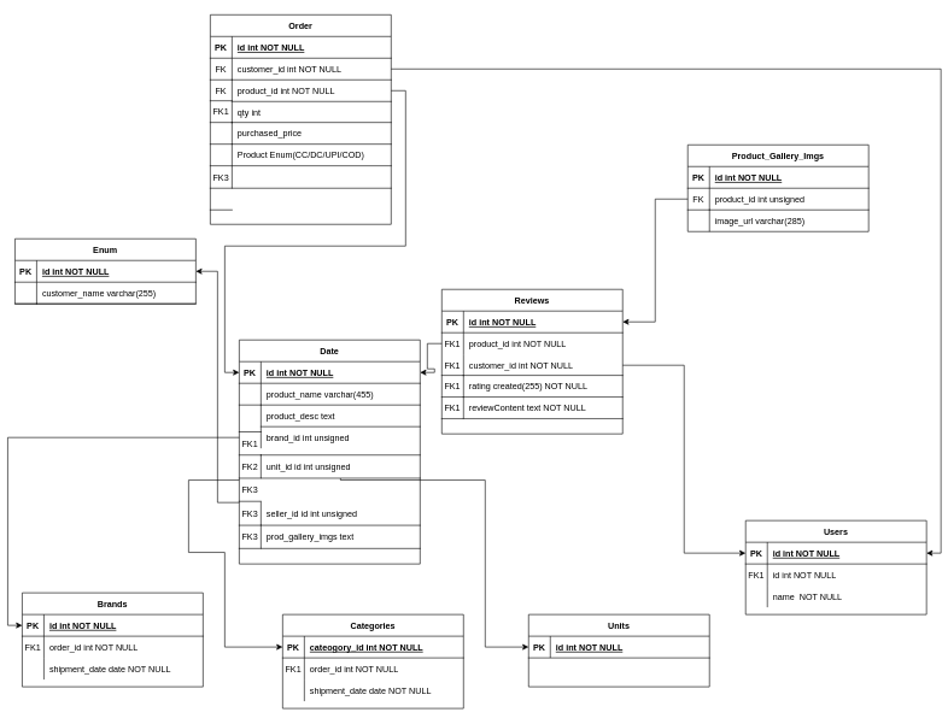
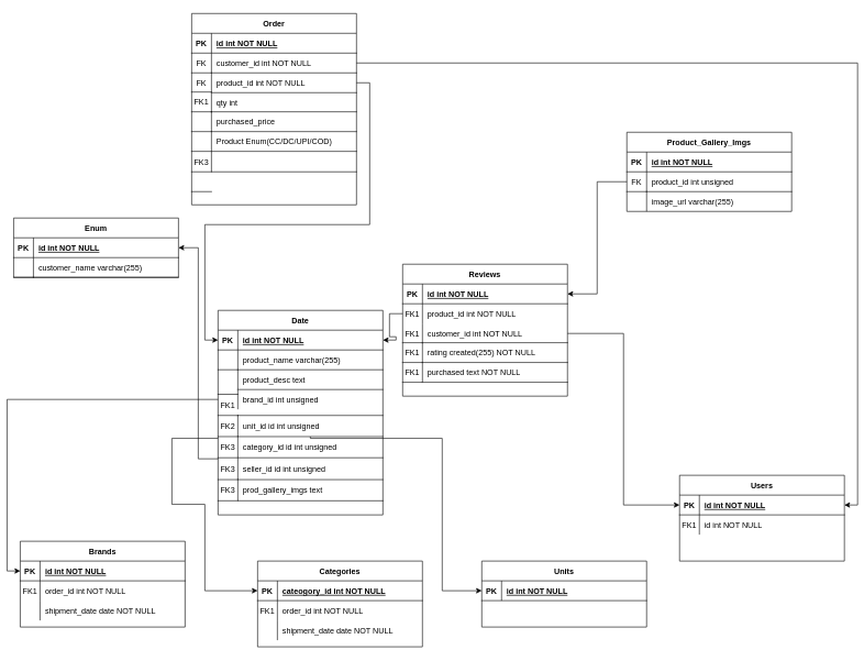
- <mxCell id="111" value="image_url varchar(285)" style="shape=partialRectangle;overflow=hidden;connectable=0;fillColor=none;top=1;left=0;bottom=0;right=0;align=left;spacingLeft=6;" parent="109" vertex="1"><mxGeometry x="30" width="220" height="30" as="geometry"><mxRectangle width="220" height="30" as="alternateBounds" /></mxGeometry></mxCell>
+ <mxCell id="111" value="image_url varchar(255)" style="shape=partialRectangle;overflow=hidden;connectable=0;fillColor=none;top=1;left=0;bottom=0;right=0;align=left;spacingLeft=6;" parent="109" vertex="1"><mxGeometry x="30" width="220" height="30" as="geometry"><mxRectangle width="220" height="30" as="alternateBounds" /></mxGeometry></mxCell>
- <mxCell id="46" value="product_name varchar(455)" style="shape=partialRectangle;overflow=hidden;connectable=0;fillColor=none;top=0;left=0;bottom=0;right=0;align=left;spacingLeft=6;" parent="44" vertex="1"><mxGeometry x="30" width="220" height="30" as="geometry"><mxRectangle width="220" height="30" as="alternateBounds" /></mxGeometry></mxCell>
+ <mxCell id="46" value="product_name varchar(255)" style="shape=partialRectangle;overflow=hidden;connectable=0;fillColor=none;top=0;left=0;bottom=0;right=0;align=left;spacingLeft=6;" parent="44" vertex="1"><mxGeometry x="30" width="220" height="30" as="geometry"><mxRectangle width="220" height="30" as="alternateBounds" /></mxGeometry></mxCell>
- <mxCell id="84" value="reviewContent text NOT NULL" style="shape=partialRectangle;overflow=hidden;connectable=0;fillColor=none;top=0;left=0;bottom=1;right=0;align=left;spacingLeft=6;" parent="70" vertex="1"><mxGeometry x="30" y="149" width="220" height="30" as="geometry"><mxRectangle width="220" height="30" as="alternateBounds" /></mxGeometry></mxCell>
+ <mxCell id="84" value="purchased text NOT NULL" style="shape=partialRectangle;overflow=hidden;connectable=0;fillColor=none;top=0;left=0;bottom=1;right=0;align=left;spacingLeft=6;" parent="70" vertex="1"><mxGeometry x="30" y="149" width="220" height="30" as="geometry"><mxRectangle width="220" height="30" as="alternateBounds" /></mxGeometry></mxCell>
+ <mxCell id="55" value="category_id id int unsigned" style="shape=partialRectangle;overflow=hidden;connectable=1;fillColor=none;top=0;left=1;bottom=1;right=0;align=left;spacingLeft=6;labelBorderColor=none;" parent="31" vertex="1"><mxGeometry x="30" y="191.345" width="220" height="32.069" as="geometry"><mxRectangle width="220" height="30" as="alternateBounds" /></mxGeometry></mxCell>
- <mxCell id="67" value="name  NOT NULL" style="shape=partialRectangle;overflow=hidden;connectable=0;fillColor=none;top=0;left=0;bottom=0;right=0;align=left;spacingLeft=6;" parent="65" vertex="1"><mxGeometry x="30" width="220" height="30" as="geometry"><mxRectangle width="220" height="30" as="alternateBounds" /></mxGeometry></mxCell>
